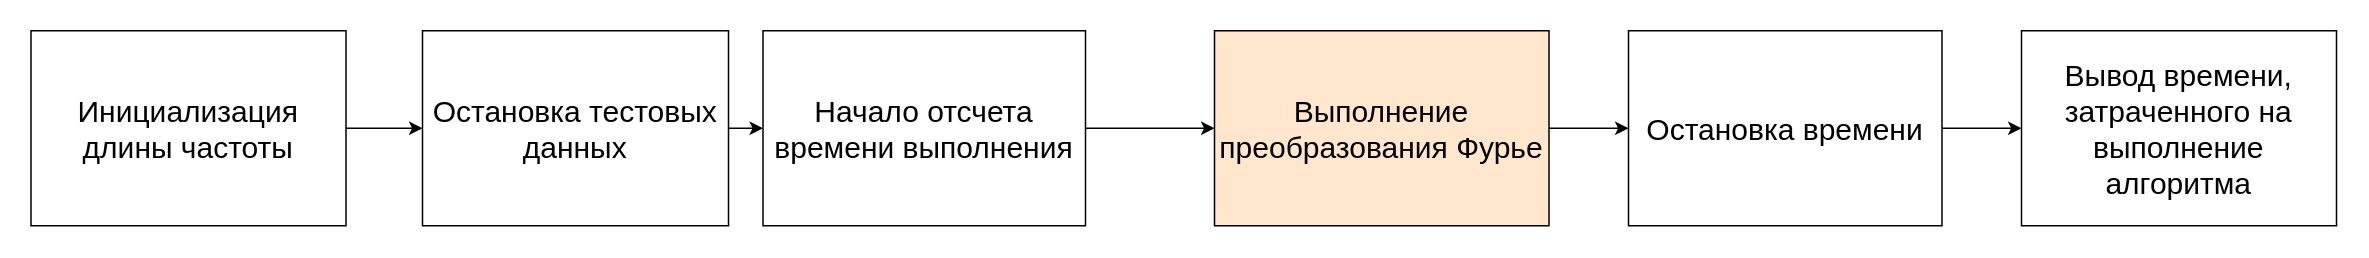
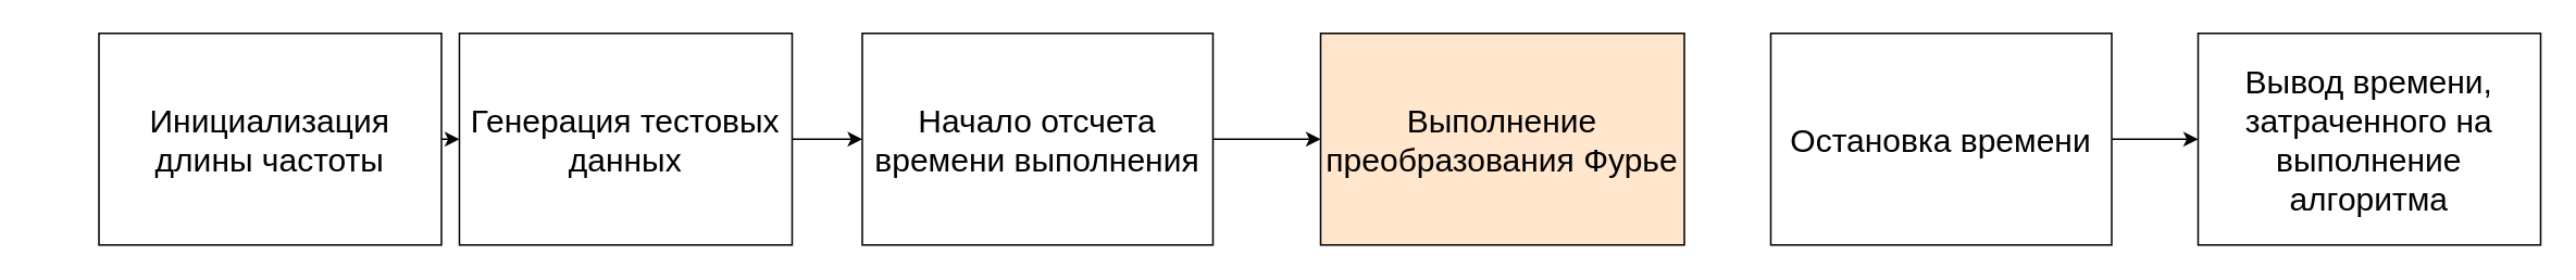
- <mxCell id="9" value="&lt;font style=&quot;font-size: 20px;&quot;&gt;Инициализация длины частоты&lt;/font&gt;" style="rounded=0;whiteSpace=wrap;html=1;fontSize=20;" parent="1" vertex="1"><mxGeometry x="20" y="20" width="210" height="130" as="geometry" /></mxCell>
+ <mxCell id="9" value="&lt;font style=&quot;font-size: 20px;&quot;&gt;Инициализация длины частоты&lt;/font&gt;" style="rounded=0;whiteSpace=wrap;html=1;fontSize=20;" parent="1" vertex="1"><mxGeometry x="60" y="20" width="210" height="130" as="geometry" /></mxCell>
- <mxCell id="7" value="&lt;font style=&quot;font-size: 20px;&quot;&gt;Остановка тестовых данных&lt;/font&gt;" style="rounded=0;whiteSpace=wrap;html=1;fontSize=20;" parent="1" vertex="1"><mxGeometry x="281" y="20" width="204" height="130" as="geometry" /></mxCell>
+ <mxCell id="7" value="&lt;font style=&quot;font-size: 20px;&quot;&gt;Генерация тестовых данных&lt;/font&gt;" style="rounded=0;whiteSpace=wrap;html=1;fontSize=20;" parent="1" vertex="1"><mxGeometry x="281" y="20" width="204" height="130" as="geometry" /></mxCell>
- <mxCell id="5" value="&lt;font style=&quot;font-size: 20px;&quot;&gt;Начало отсчета времени выполнения&lt;/font&gt;" style="rounded=0;whiteSpace=wrap;html=1;fontSize=20;" parent="1" vertex="1"><mxGeometry x="508" y="20" width="215" height="130" as="geometry" /></mxCell>
+ <mxCell id="5" value="&lt;font style=&quot;font-size: 20px;&quot;&gt;Начало отсчета времени выполнения&lt;/font&gt;" style="rounded=0;whiteSpace=wrap;html=1;fontSize=20;" parent="1" vertex="1"><mxGeometry x="528" y="20" width="215" height="130" as="geometry" /></mxCell>
- <mxCell id="2" style="edgeStyle=orthogonalEdgeStyle;rounded=0;orthogonalLoop=1;jettySize=auto;html=1;exitX=1;exitY=0.5;exitDx=0;exitDy=0;entryX=0;entryY=0.5;entryDx=0;entryDy=0;" edge="1" parent="1" source="3" target="11"><mxGeometry relative="1" as="geometry" /></mxCell>
